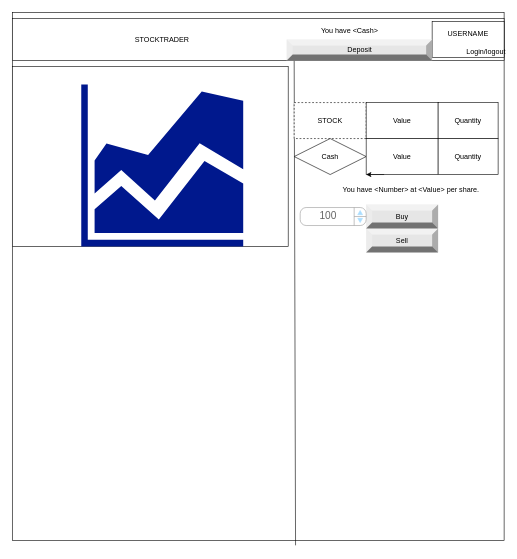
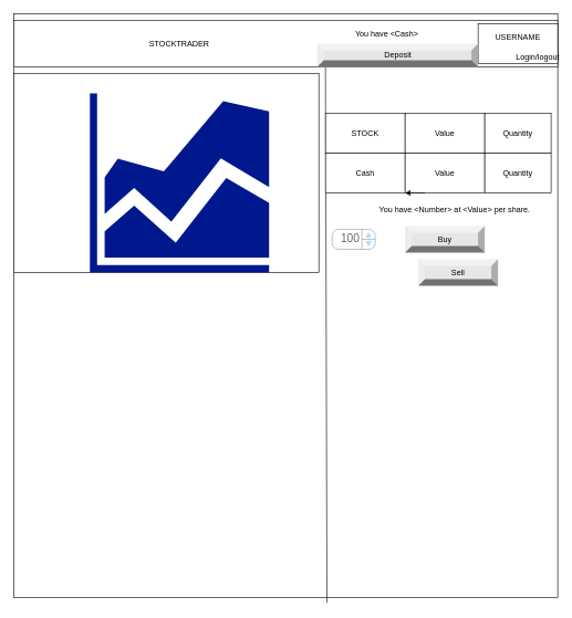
- <mxCell id="7" value="STOCK" style="rounded=0;whiteSpace=wrap;html=1;dashed=1;" parent="1" vertex="1"><mxGeometry x="490" y="170" width="120" height="60" as="geometry" /></mxCell>
+ <mxCell id="7" value="STOCK" style="rounded=0;whiteSpace=wrap;html=1;" parent="1" vertex="1"><mxGeometry x="490" y="170" width="120" height="60" as="geometry" /></mxCell>
- <mxCell id="8" value="Cash" style="rhombus;whiteSpace=wrap;html=1;" parent="1" vertex="1"><mxGeometry x="490" y="230" width="120" height="60" as="geometry" /></mxCell>
+ <mxCell id="8" value="Cash" style="rounded=0;whiteSpace=wrap;html=1;" parent="1" vertex="1"><mxGeometry x="490" y="230" width="120" height="60" as="geometry" /></mxCell>
- <mxCell id="17" value="&lt;table cellpadding=&quot;0&quot; cellspacing=&quot;0&quot; style=&quot;width:100%;height:100%;&quot;&gt;&lt;tr&gt;&lt;td style=&quot;width:85%&quot;&gt;100&lt;/td&gt;&lt;td style=&quot;width:15%&quot;&gt;&lt;/td&gt;&lt;/tr&gt;&lt;/table&gt;" style="strokeWidth=1;shadow=0;dashed=0;align=center;html=1;shape=mxgraph.mockup.forms.spinner;strokeColor=#999999;spinLayout=right;spinStyle=normal;adjStyle=triangle;fillColor=#aaddff;fontSize=17;fontColor=#666666;mainText=;html=1;overflow=fill;" parent="1" vertex="1"><mxGeometry x="500" y="345" width="110" height="30" as="geometry" /></mxCell>
+ <mxCell id="17" value="&lt;table cellpadding=&quot;0&quot; cellspacing=&quot;0&quot; style=&quot;width:100%;height:100%;&quot;&gt;&lt;tr&gt;&lt;td style=&quot;width:85%&quot;&gt;100&lt;/td&gt;&lt;td style=&quot;width:15%&quot;&gt;&lt;/td&gt;&lt;/tr&gt;&lt;/table&gt;" style="strokeWidth=1;shadow=0;dashed=0;align=center;html=1;shape=mxgraph.mockup.forms.spinner;strokeColor=#999999;spinLayout=right;spinStyle=normal;adjStyle=triangle;fillColor=#aaddff;fontSize=17;fontColor=#666666;mainText=;html=1;overflow=fill;" parent="1" vertex="1"><mxGeometry x="500" y="345" width="65" height="30" as="geometry" /></mxCell>
- <mxCell id="14" value="Sell" style="labelPosition=center;verticalLabelPosition=middle;align=center;html=1;shape=mxgraph.basic.shaded_button;dx=10;fillColor=#E6E6E6;strokeColor=none;whiteSpace=wrap;" parent="1" vertex="1"><mxGeometry x="610" y="380" width="120" height="40" as="geometry" /></mxCell>
+ <mxCell id="14" value="Sell" style="labelPosition=center;verticalLabelPosition=middle;align=center;html=1;shape=mxgraph.basic.shaded_button;dx=10;fillColor=#E6E6E6;strokeColor=none;whiteSpace=wrap;" parent="1" vertex="1"><mxGeometry x="630" y="390" width="120" height="40" as="geometry" /></mxCell>
